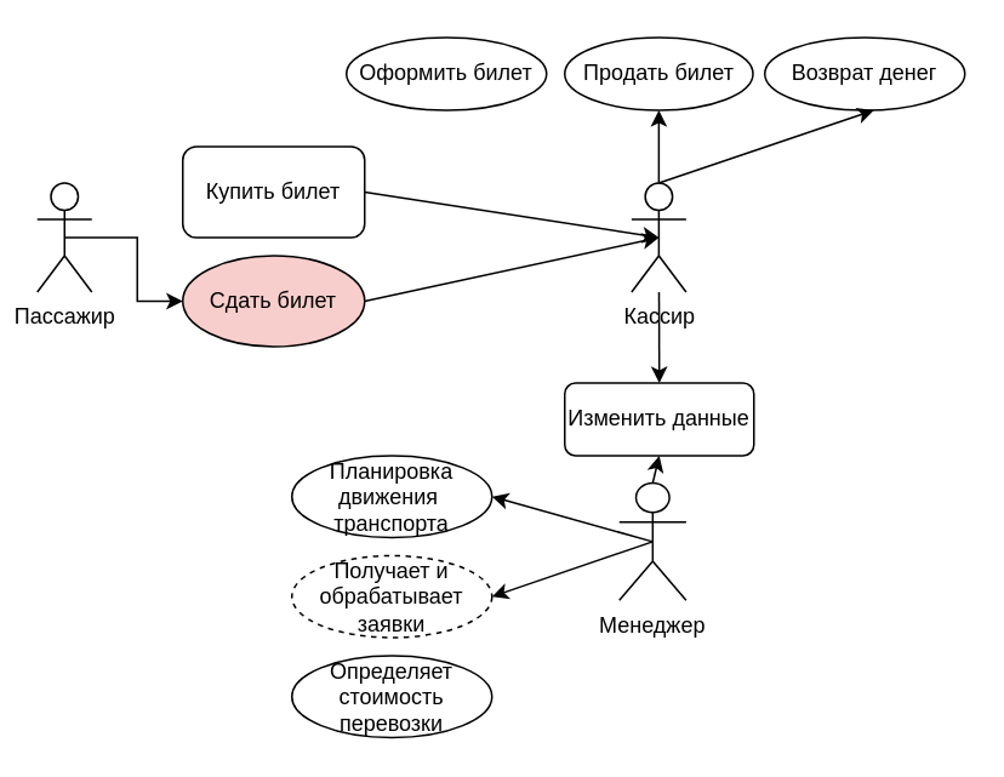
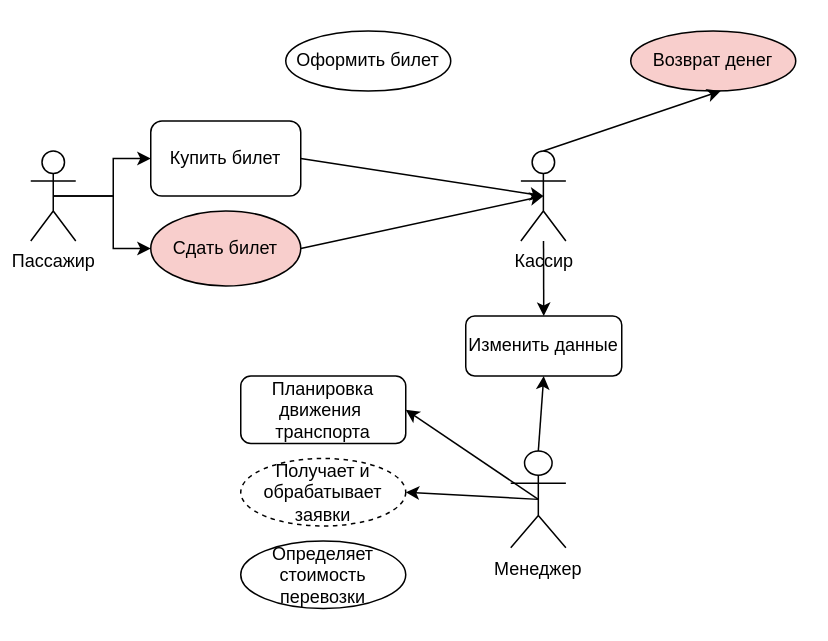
- <mxCell id="10" value="Продать билет" style="ellipse;whiteSpace=wrap;html=1;" vertex="1" parent="1"><mxGeometry x="310" y="20" width="103.5" height="40" as="geometry" /></mxCell>
- <mxCell id="11" value="Возврат денег" style="ellipse;whiteSpace=wrap;html=1;" vertex="1" parent="1"><mxGeometry x="420" y="20" width="110" height="40" as="geometry" /></mxCell>
+ <mxCell id="11" value="Возврат денег" style="ellipse;whiteSpace=wrap;html=1;fillColor=#f8cecc;" vertex="1" parent="1"><mxGeometry x="420" y="20" width="110" height="40" as="geometry" /></mxCell>
- <mxCell id="12" value="" style="endArrow=classic;html=1;exitX=0.5;exitY=0;exitDx=0;exitDy=0;exitPerimeter=0;entryX=0.5;entryY=1;entryDx=0;entryDy=0;" edge="1" parent="1" source="5" target="10"><mxGeometry width="50" height="50" relative="1" as="geometry"><mxPoint x="350" y="90" as="sourcePoint" /><mxPoint x="400" y="40" as="targetPoint" /></mxGeometry></mxCell>
+ <mxCell id="3" style="edgeStyle=orthogonalEdgeStyle;rounded=0;orthogonalLoop=1;jettySize=auto;html=1;exitX=0.5;exitY=0.5;exitDx=0;exitDy=0;exitPerimeter=0;entryX=0;entryY=0.5;entryDx=0;entryDy=0;" edge="1" parent="1" source="4" target="7"><mxGeometry relative="1" as="geometry" /></mxCell>
- <mxCell id="18" value="Планировка движения&amp;nbsp;&lt;br&gt;транспорта" style="ellipse;whiteSpace=wrap;html=1;" vertex="1" parent="1"><mxGeometry x="160" y="250" width="110" height="45" as="geometry" /></mxCell>
+ <mxCell id="18" value="Планировка движения&amp;nbsp;&lt;br&gt;транспорта" style="whiteSpace=wrap;html=1;rounded=1;" vertex="1" parent="1"><mxGeometry x="160" y="250" width="110" height="45" as="geometry" /></mxCell>
- <mxCell id="6" value="Менеджер" style="shape=umlActor;verticalLabelPosition=bottom;labelBackgroundColor=#ffffff;verticalAlign=top;html=1;outlineConnect=0;" vertex="1" parent="1"><mxGeometry x="340" y="265" width="36.75" height="64.5" as="geometry" /></mxCell>
+ <mxCell id="6" value="Менеджер" style="shape=umlActor;verticalLabelPosition=bottom;labelBackgroundColor=#ffffff;verticalAlign=top;html=1;outlineConnect=0;" vertex="1" parent="1"><mxGeometry x="340" y="300" width="36.75" height="64.5" as="geometry" /></mxCell>
